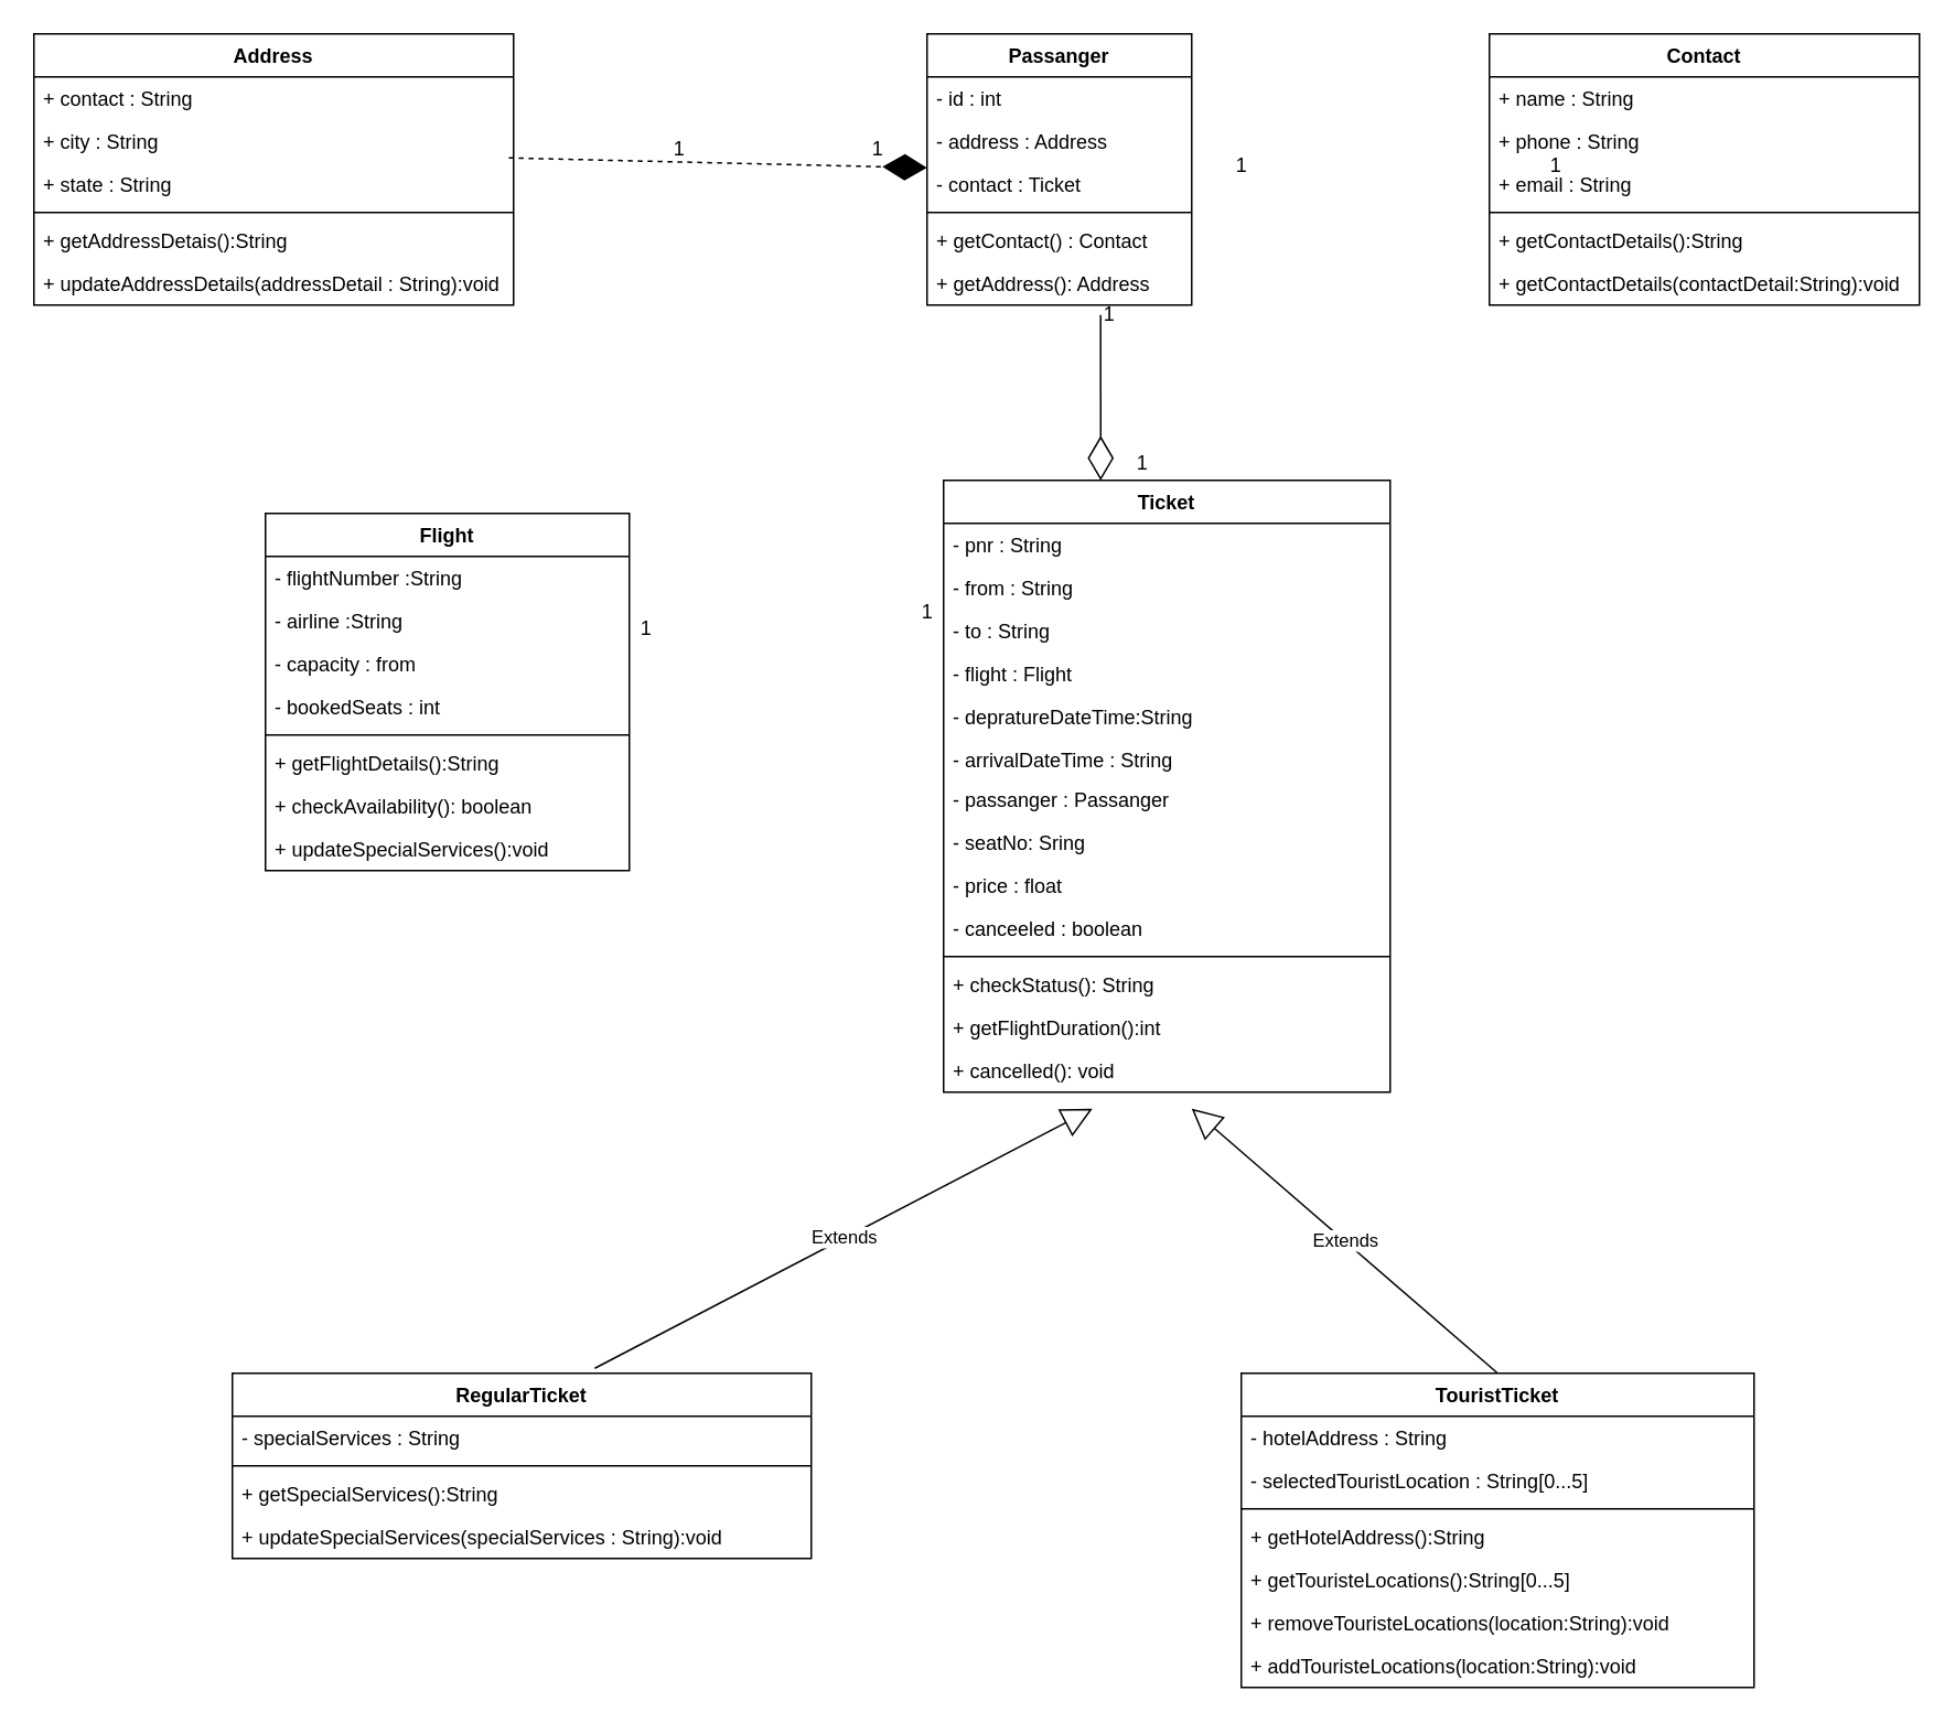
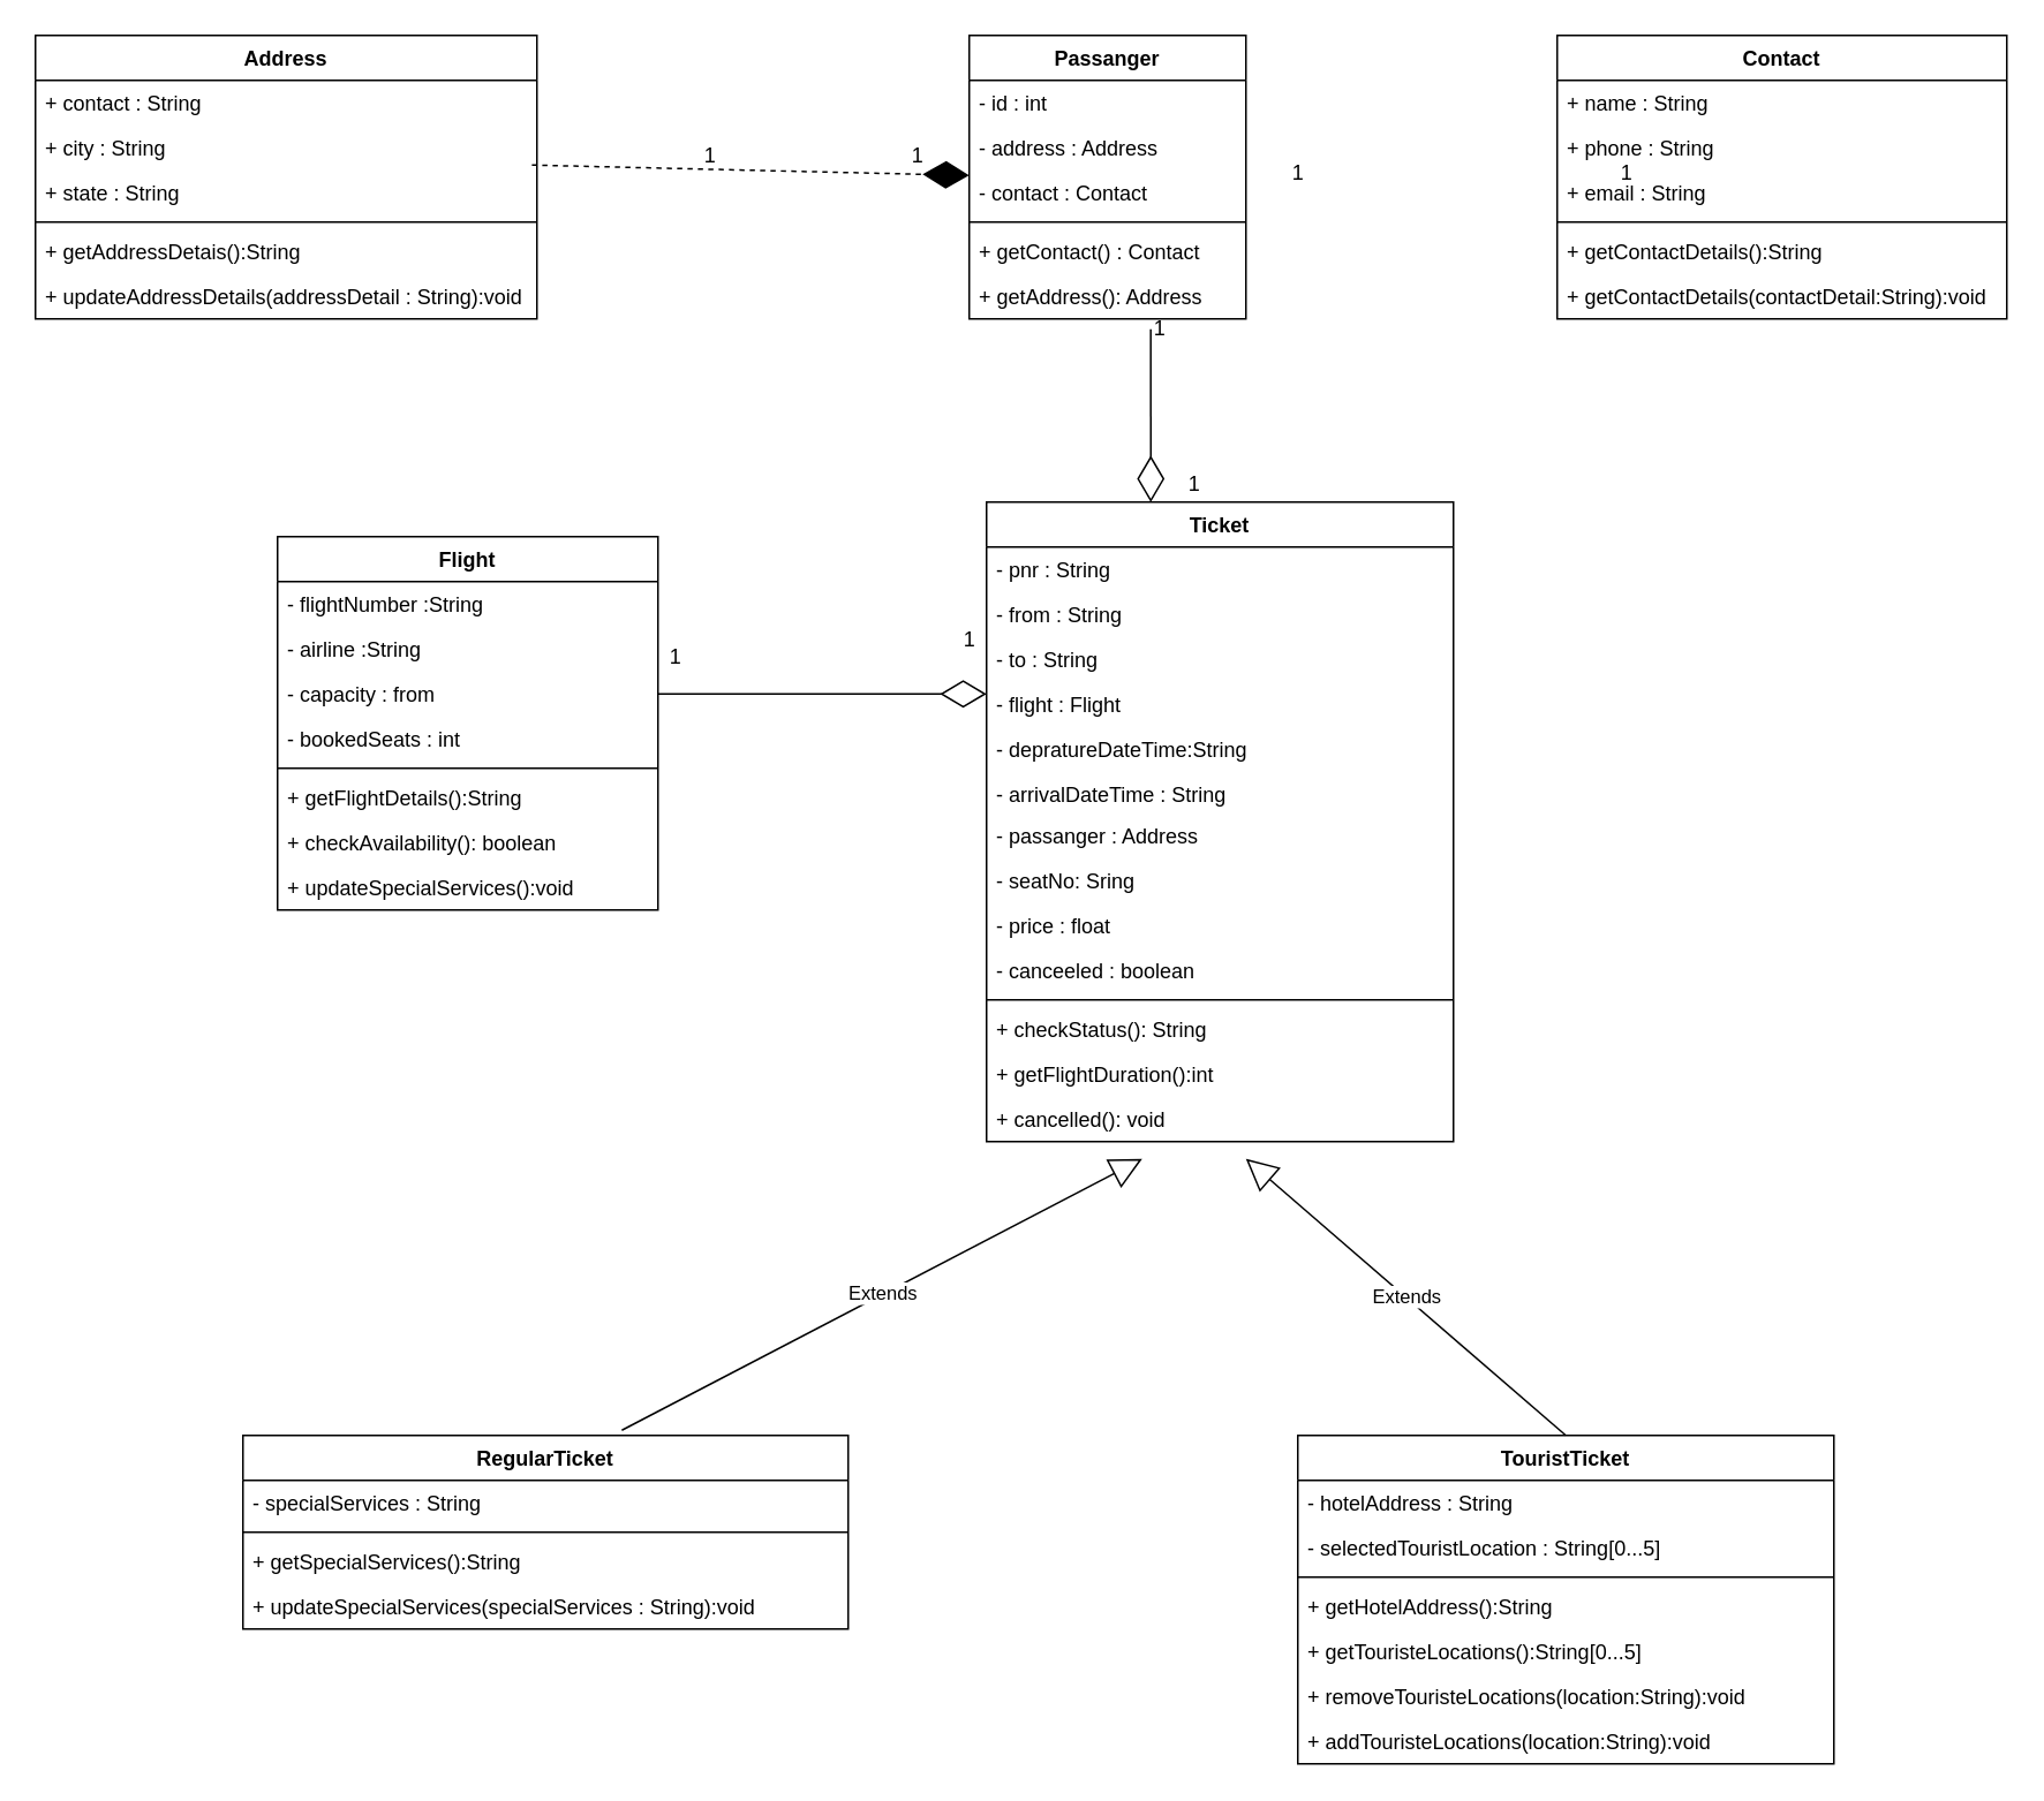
- <mxCell id="5" value="- contact : Ticket" style="text;strokeColor=none;fillColor=none;align=left;verticalAlign=top;spacingLeft=4;spacingRight=4;overflow=hidden;rotatable=0;points=[[0,0.5],[1,0.5]];portConstraint=eastwest;" vertex="1" parent="2"><mxGeometry y="78" width="160" height="26" as="geometry" /></mxCell>
+ <mxCell id="5" value="- contact : Contact" style="text;strokeColor=none;fillColor=none;align=left;verticalAlign=top;spacingLeft=4;spacingRight=4;overflow=hidden;rotatable=0;points=[[0,0.5],[1,0.5]];portConstraint=eastwest;" vertex="1" parent="2"><mxGeometry y="78" width="160" height="26" as="geometry" /></mxCell>
+ <mxCell id="72" value="" style="endArrow=diamondThin;endFill=0;endSize=24;html=1;entryX=0;entryY=0.269;entryDx=0;entryDy=0;entryPerimeter=0;" edge="1" parent="1" source="26" target="36"><mxGeometry width="160" relative="1" as="geometry"><mxPoint x="380" y="401" as="sourcePoint" /><mxPoint x="540" y="401" as="targetPoint" /></mxGeometry></mxCell>
- <mxCell id="39" value="- passanger : Passanger" style="text;strokeColor=none;fillColor=none;align=left;verticalAlign=top;spacingLeft=4;spacingRight=4;overflow=hidden;rotatable=0;points=[[0,0.5],[1,0.5]];portConstraint=eastwest;" vertex="1" parent="32"><mxGeometry y="180" width="270" height="26" as="geometry" /></mxCell>
+ <mxCell id="39" value="- passanger : Address" style="text;strokeColor=none;fillColor=none;align=left;verticalAlign=top;spacingLeft=4;spacingRight=4;overflow=hidden;rotatable=0;points=[[0,0.5],[1,0.5]];portConstraint=eastwest;" vertex="1" parent="32"><mxGeometry y="180" width="270" height="26" as="geometry" /></mxCell>
